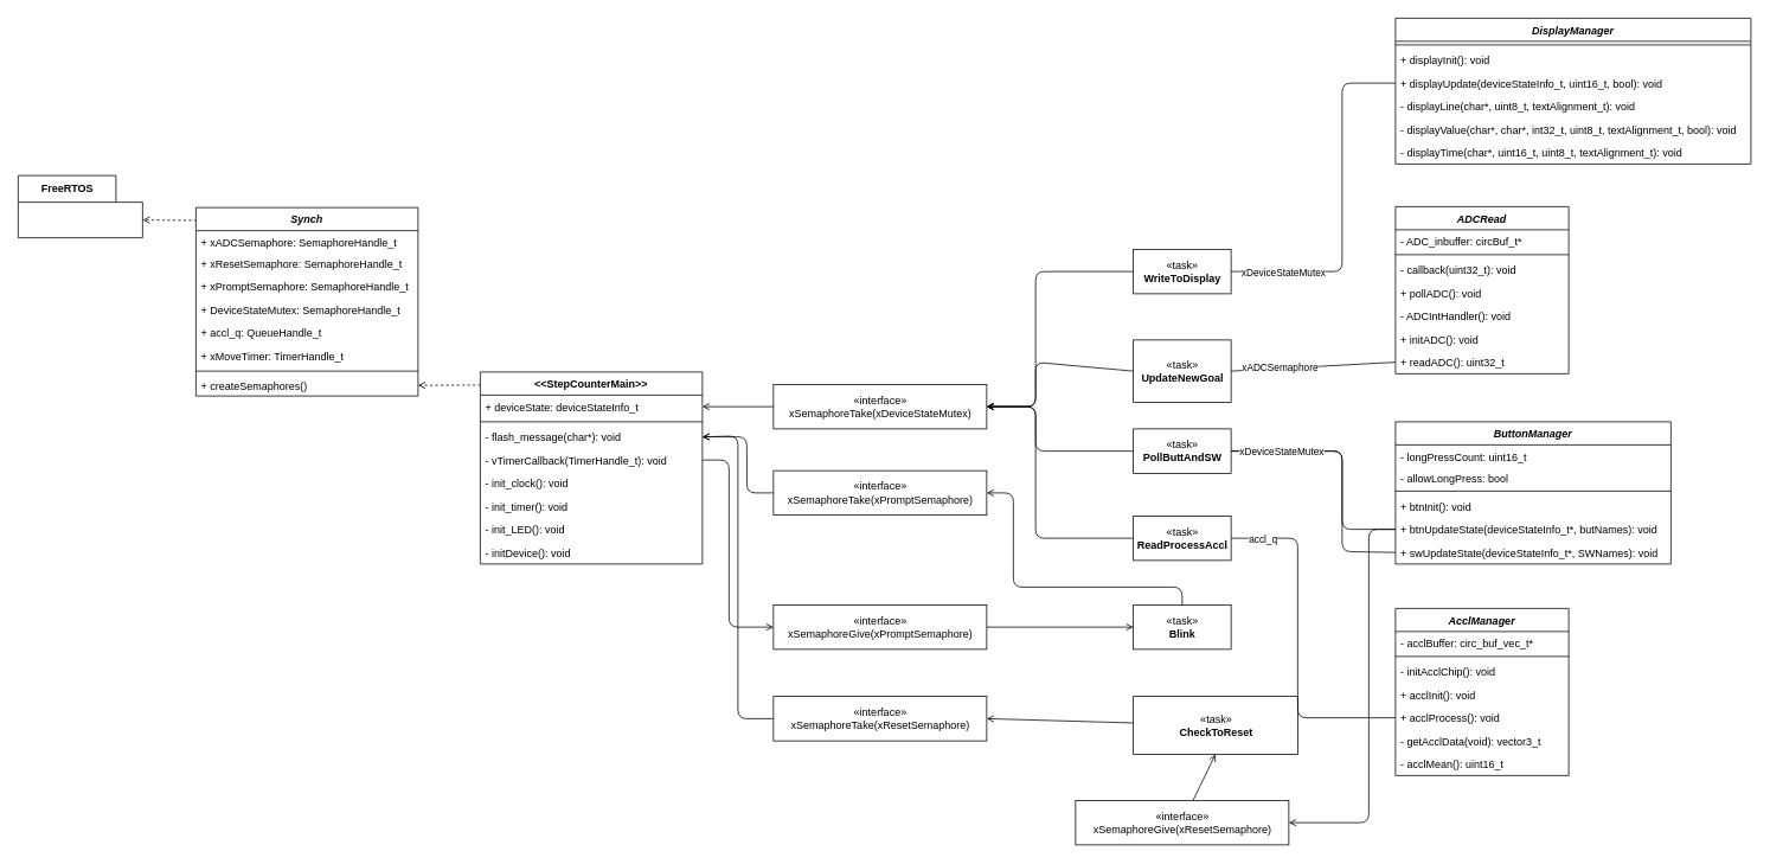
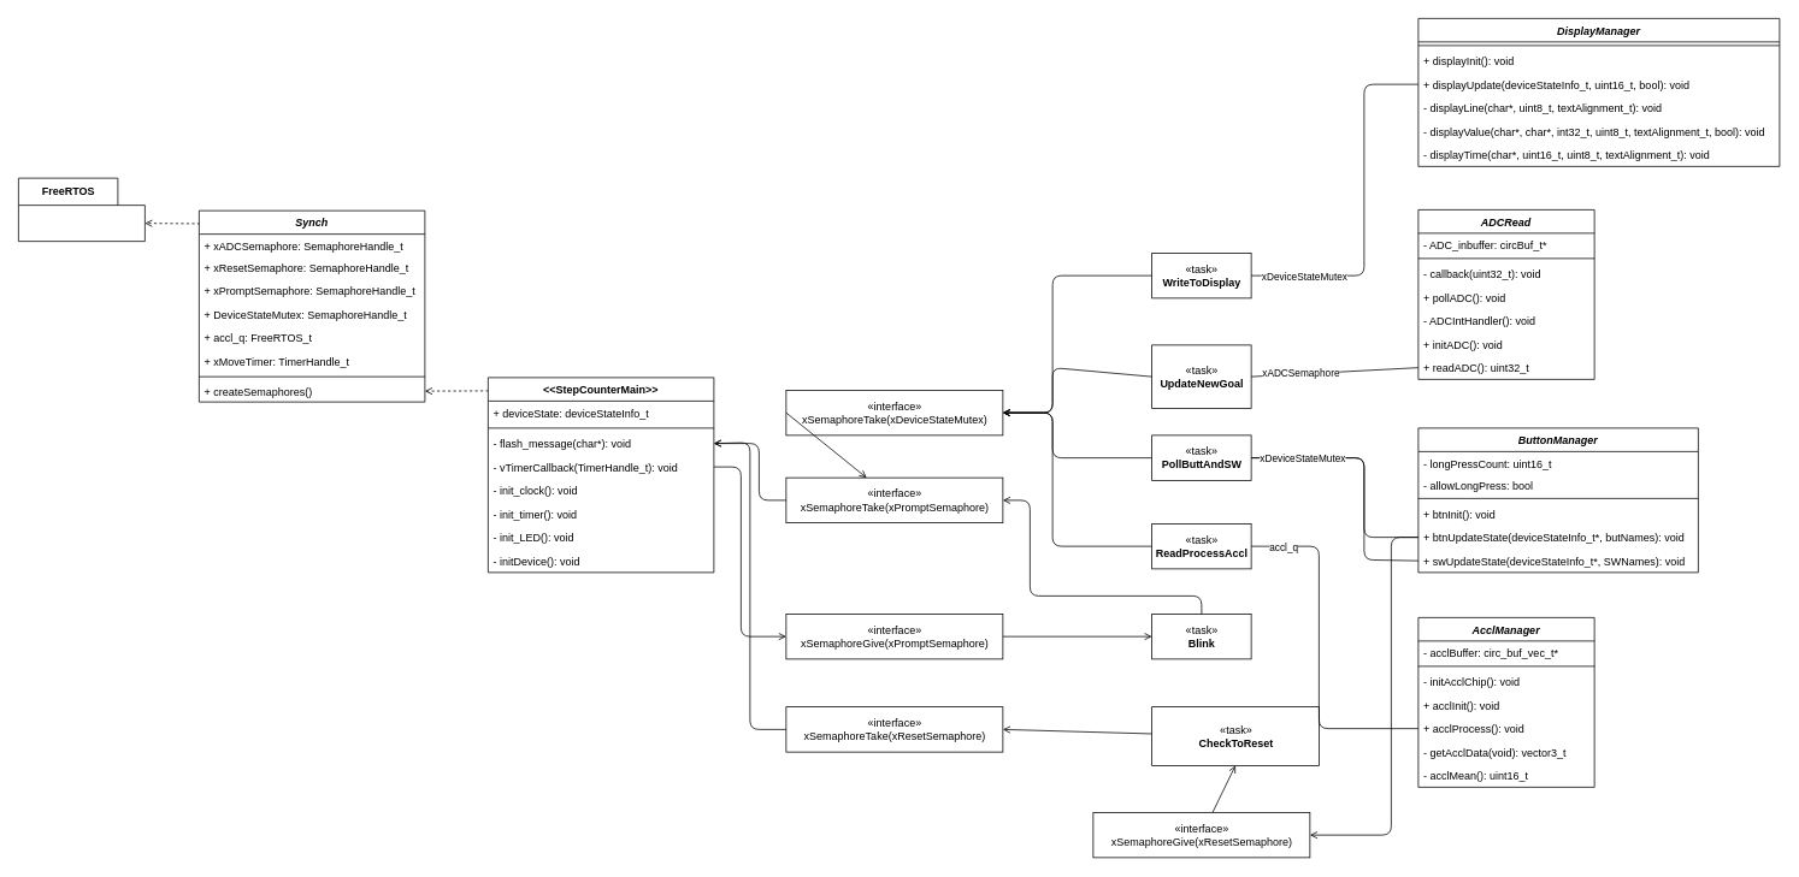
- <mxCell id="8" value="+ accl_q: QueueHandle_t" style="text;strokeColor=none;fillColor=none;align=left;verticalAlign=top;spacingLeft=4;spacingRight=4;overflow=hidden;rotatable=0;points=[[0,0.5],[1,0.5]];portConstraint=eastwest;" vertex="1" parent="3"><mxGeometry y="128" width="250" height="26" as="geometry" /></mxCell>
+ <mxCell id="8" value="+ accl_q: FreeRTOS_t" style="text;strokeColor=none;fillColor=none;align=left;verticalAlign=top;spacingLeft=4;spacingRight=4;overflow=hidden;rotatable=0;points=[[0,0.5],[1,0.5]];portConstraint=eastwest;" vertex="1" parent="3"><mxGeometry y="128" width="250" height="26" as="geometry" /></mxCell>
- <mxCell id="79" style="edgeStyle=none;sketch=0;html=1;entryX=1;entryY=0.5;entryDx=0;entryDy=0;endArrow=open;endFill=0;exitX=0;exitY=0.5;exitDx=0;exitDy=0;" edge="1" parent="1" source="80" target="16"><mxGeometry relative="1" as="geometry" /></mxCell>
+ <mxCell id="79" style="edgeStyle=none;sketch=0;html=1;endArrow=open;endFill=0;exitX=0;exitY=0.5;exitDx=0;exitDy=0;" edge="1" parent="1" source="80" target="82"><mxGeometry relative="1" as="geometry" /></mxCell>
